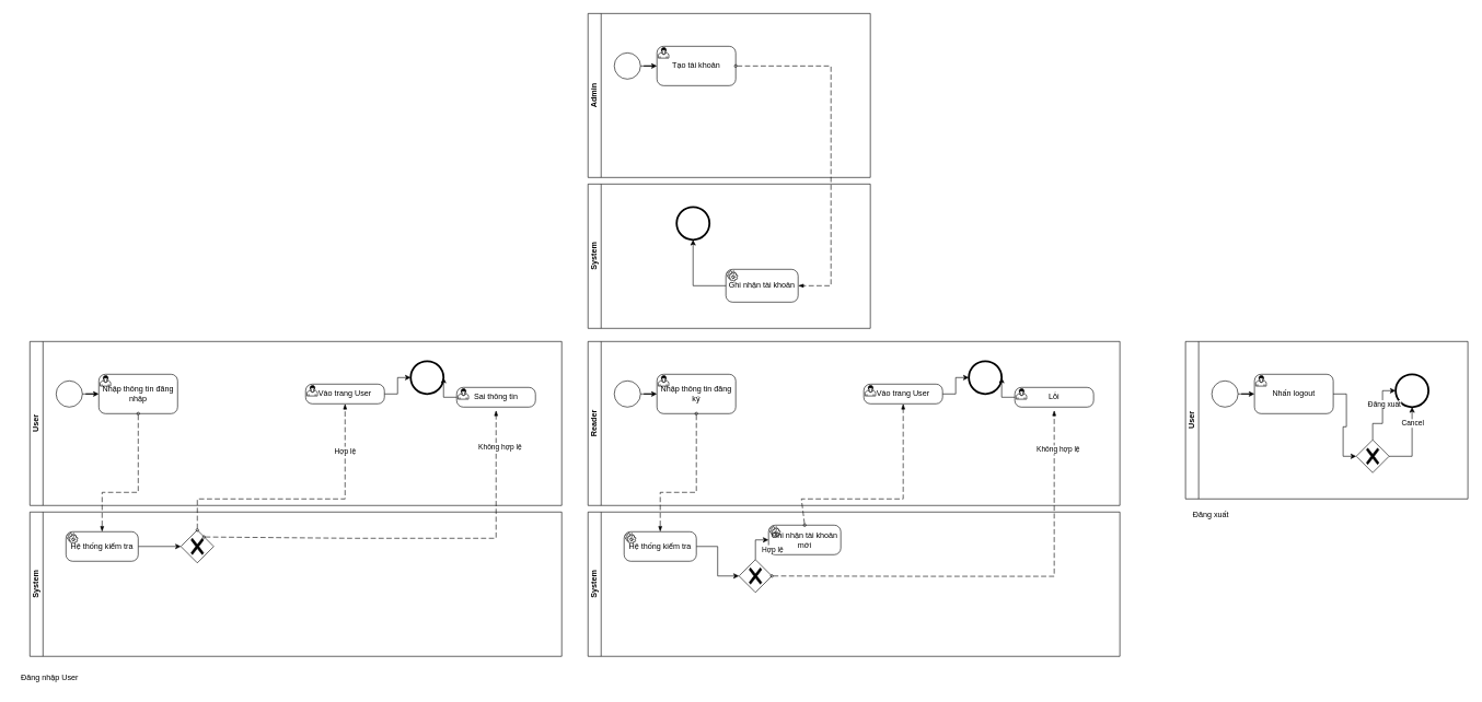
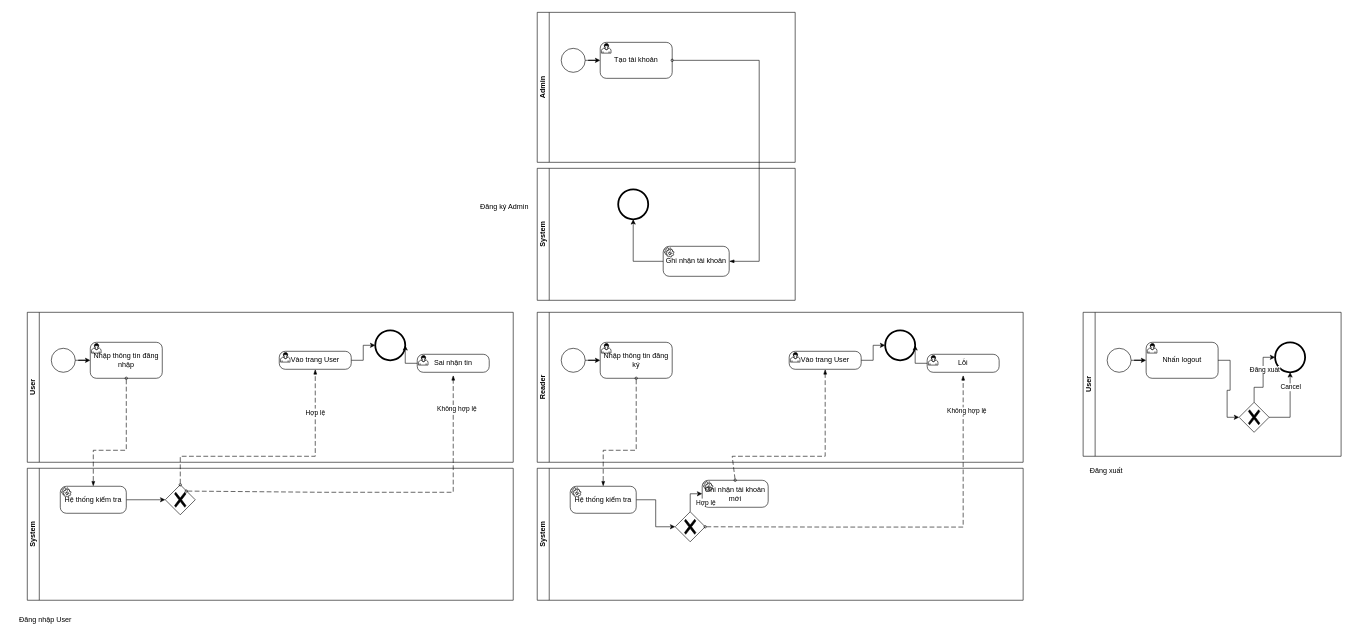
- <mxCell id="48" value="" style="dashed=1;dashPattern=8 4;endArrow=blockThin;endFill=1;startArrow=oval;startFill=0;endSize=6;startSize=4;html=1;rounded=0;exitX=1;exitY=0.5;exitDx=0;exitDy=0;exitPerimeter=0;entryX=1;entryY=0.5;entryDx=0;entryDy=0;entryPerimeter=0;" parent="1" source="46" target="42" edge="1"><mxGeometry width="160" relative="1" as="geometry"><mxPoint x="1595" y="45" as="sourcePoint" /><mxPoint x="1225" y="445" as="targetPoint" /><Array as="points"><mxPoint x="1265" y="100" /><mxPoint x="1265" y="435" /></Array></mxGeometry></mxCell>
+ <mxCell id="48" value="" style="dashed=0;dashPattern=8 4;endArrow=blockThin;endFill=1;startArrow=oval;startFill=0;endSize=6;startSize=4;html=1;rounded=0;exitX=1;exitY=0.5;exitDx=0;exitDy=0;exitPerimeter=0;entryX=1;entryY=0.5;entryDx=0;entryDy=0;entryPerimeter=0;" parent="1" source="46" target="42" edge="1"><mxGeometry width="160" relative="1" as="geometry"><mxPoint x="1595" y="45" as="sourcePoint" /><mxPoint x="1225" y="445" as="targetPoint" /><Array as="points"><mxPoint x="1265" y="100" /><mxPoint x="1265" y="435" /></Array></mxGeometry></mxCell>
+ <mxCell id="61" value="Đăng ký Admin" style="text;html=1;align=center;verticalAlign=middle;resizable=0;points=[];autosize=1;strokeColor=none;fillColor=none;" vertex="1" parent="1"><mxGeometry x="790" y="330" width="100" height="30" as="geometry" /></mxCell>
- <mxCell id="13" value="Sai thông tin" style="points=[[0.25,0,0],[0.5,0,0],[0.75,0,0],[1,0.25,0],[1,0.5,0],[1,0.75,0],[0.75,1,0],[0.5,1,0],[0.25,1,0],[0,0.75,0],[0,0.5,0],[0,0.25,0]];shape=mxgraph.bpmn.task;whiteSpace=wrap;rectStyle=rounded;size=10;html=1;container=1;expand=0;collapsible=0;taskMarker=user;" parent="6" vertex="1"><mxGeometry x="650" y="70" width="120" height="30" as="geometry" /></mxCell>
+ <mxCell id="13" value="Sai nhận tin" style="points=[[0.25,0,0],[0.5,0,0],[0.75,0,0],[1,0.25,0],[1,0.5,0],[1,0.75,0],[0.75,1,0],[0.5,1,0],[0.25,1,0],[0,0.75,0],[0,0.5,0],[0,0.25,0]];shape=mxgraph.bpmn.task;whiteSpace=wrap;rectStyle=rounded;size=10;html=1;container=1;expand=0;collapsible=0;taskMarker=user;" parent="6" vertex="1"><mxGeometry x="650" y="70" width="120" height="30" as="geometry" /></mxCell>
